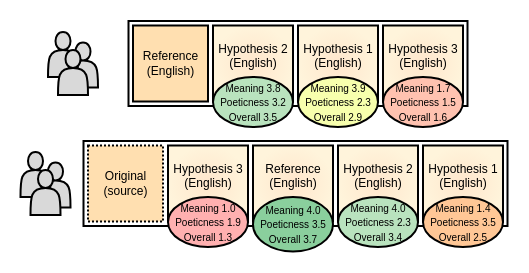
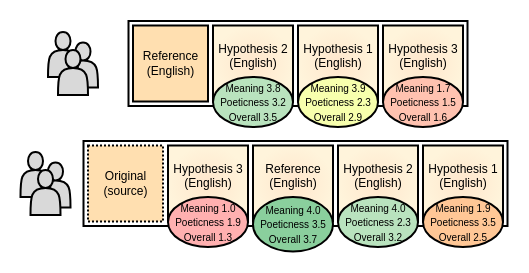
- <mxCell id="15" value="&lt;span style=&quot;font-size: 10px;&quot;&gt;Meaning 4.0 Poeticness 2.3&lt;br&gt;&lt;/span&gt;&lt;span style=&quot;background-color: initial; font-size: 10px;&quot;&gt;Overall 3.4&lt;/span&gt;" style="ellipse;whiteSpace=wrap;html=1;strokeWidth=2;fillColor=#B9E3BE;strokeColor=#000000;" parent="1" vertex="1"><mxGeometry x="337.5" y="196.5" width="80" height="50" as="geometry" /></mxCell>
+ <mxCell id="15" value="&lt;span style=&quot;font-size: 10px;&quot;&gt;Meaning 4.0 Poeticness 2.3&lt;br&gt;&lt;/span&gt;&lt;span style=&quot;background-color: initial; font-size: 10px;&quot;&gt;Overall 3.2&lt;/span&gt;" style="ellipse;whiteSpace=wrap;html=1;strokeWidth=2;fillColor=#B9E3BE;strokeColor=#000000;" parent="1" vertex="1"><mxGeometry x="337.5" y="196.5" width="80" height="50" as="geometry" /></mxCell>
- <mxCell id="16" value="&lt;span style=&quot;font-size: 10px;&quot;&gt;Meaning 1.4 Poeticness 3.5&lt;br&gt;&lt;/span&gt;&lt;span style=&quot;background-color: initial; font-size: 10px;&quot;&gt;Overall 2.5&lt;/span&gt;" style="ellipse;whiteSpace=wrap;html=1;strokeWidth=2;fillColor=#FFC796;strokeColor=#000000;" parent="1" vertex="1"><mxGeometry x="422.5" y="196.5" width="80" height="50" as="geometry" /></mxCell>
+ <mxCell id="16" value="&lt;span style=&quot;font-size: 10px;&quot;&gt;Meaning 1.9 Poeticness 3.5&lt;br&gt;&lt;/span&gt;&lt;span style=&quot;background-color: initial; font-size: 10px;&quot;&gt;Overall 2.5&lt;/span&gt;" style="ellipse;whiteSpace=wrap;html=1;strokeWidth=2;fillColor=#FFC796;strokeColor=#000000;" parent="1" vertex="1"><mxGeometry x="422.5" y="196.5" width="80" height="50" as="geometry" /></mxCell>
